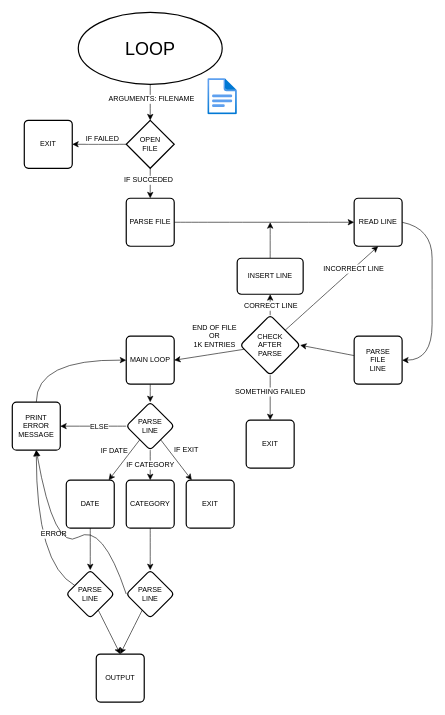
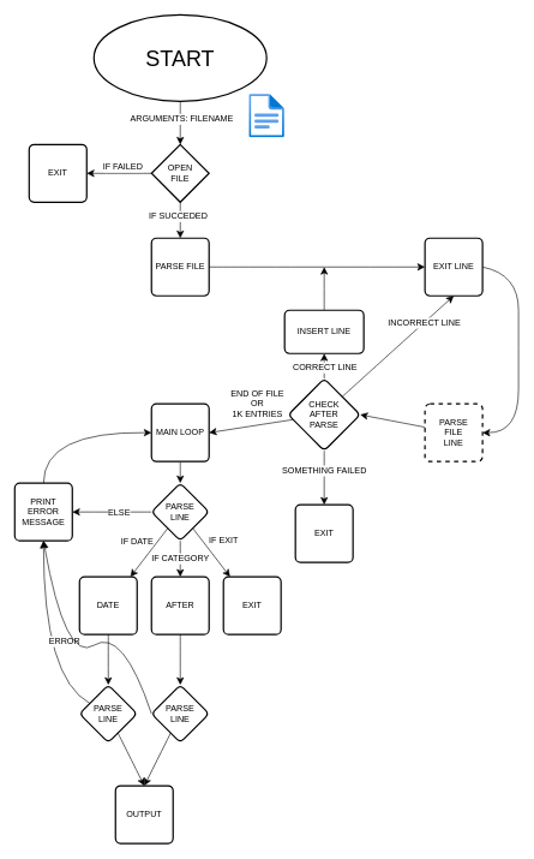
- <mxCell id="4" value="&lt;font style=&quot;font-size: 30px;&quot;&gt;LOOP&lt;/font&gt;" style="strokeWidth=2;html=1;shape=mxgraph.flowchart.start_1;whiteSpace=wrap;" parent="1" vertex="1"><mxGeometry x="130" y="20" width="240" height="120" as="geometry" /></mxCell>
+ <mxCell id="4" value="&lt;font style=&quot;font-size: 30px;&quot;&gt;START&lt;/font&gt;" style="strokeWidth=2;html=1;shape=mxgraph.flowchart.start_1;whiteSpace=wrap;" parent="1" vertex="1"><mxGeometry x="130" y="20" width="240" height="120" as="geometry" /></mxCell>
- <mxCell id="9" value="READ LINE" style="whiteSpace=wrap;html=1;rounded=1;absoluteArcSize=1;arcSize=14;strokeWidth=2;" parent="1" vertex="1"><mxGeometry x="590" y="330" width="80" height="80" as="geometry" /></mxCell>
+ <mxCell id="9" value="EXIT LINE" style="whiteSpace=wrap;html=1;rounded=1;absoluteArcSize=1;arcSize=14;strokeWidth=2;" parent="1" vertex="1"><mxGeometry x="590" y="330" width="80" height="80" as="geometry" /></mxCell>
- <mxCell id="11" value="PARSE&lt;div&gt;FILE&lt;/div&gt;&lt;div&gt;LINE&lt;/div&gt;" style="whiteSpace=wrap;html=1;rounded=1;absoluteArcSize=1;arcSize=14;strokeWidth=2;" parent="1" vertex="1"><mxGeometry x="590" y="560" width="80" height="80" as="geometry" /></mxCell>
+ <mxCell id="11" value="PARSE&lt;div&gt;FILE&lt;/div&gt;&lt;div&gt;LINE&lt;/div&gt;" style="whiteSpace=wrap;html=1;rounded=1;absoluteArcSize=1;arcSize=14;strokeWidth=2;dashed=1;" parent="1" vertex="1"><mxGeometry x="590" y="560" width="80" height="80" as="geometry" /></mxCell>
- <mxCell id="50" value="CATEGORY" style="whiteSpace=wrap;html=1;rounded=1;absoluteArcSize=1;arcSize=14;strokeWidth=2;" parent="1" vertex="1"><mxGeometry x="210" y="800" width="80" height="80" as="geometry" /></mxCell>
+ <mxCell id="50" value="AFTER" style="whiteSpace=wrap;html=1;rounded=1;absoluteArcSize=1;arcSize=14;strokeWidth=2;" parent="1" vertex="1"><mxGeometry x="210" y="800" width="80" height="80" as="geometry" /></mxCell>
